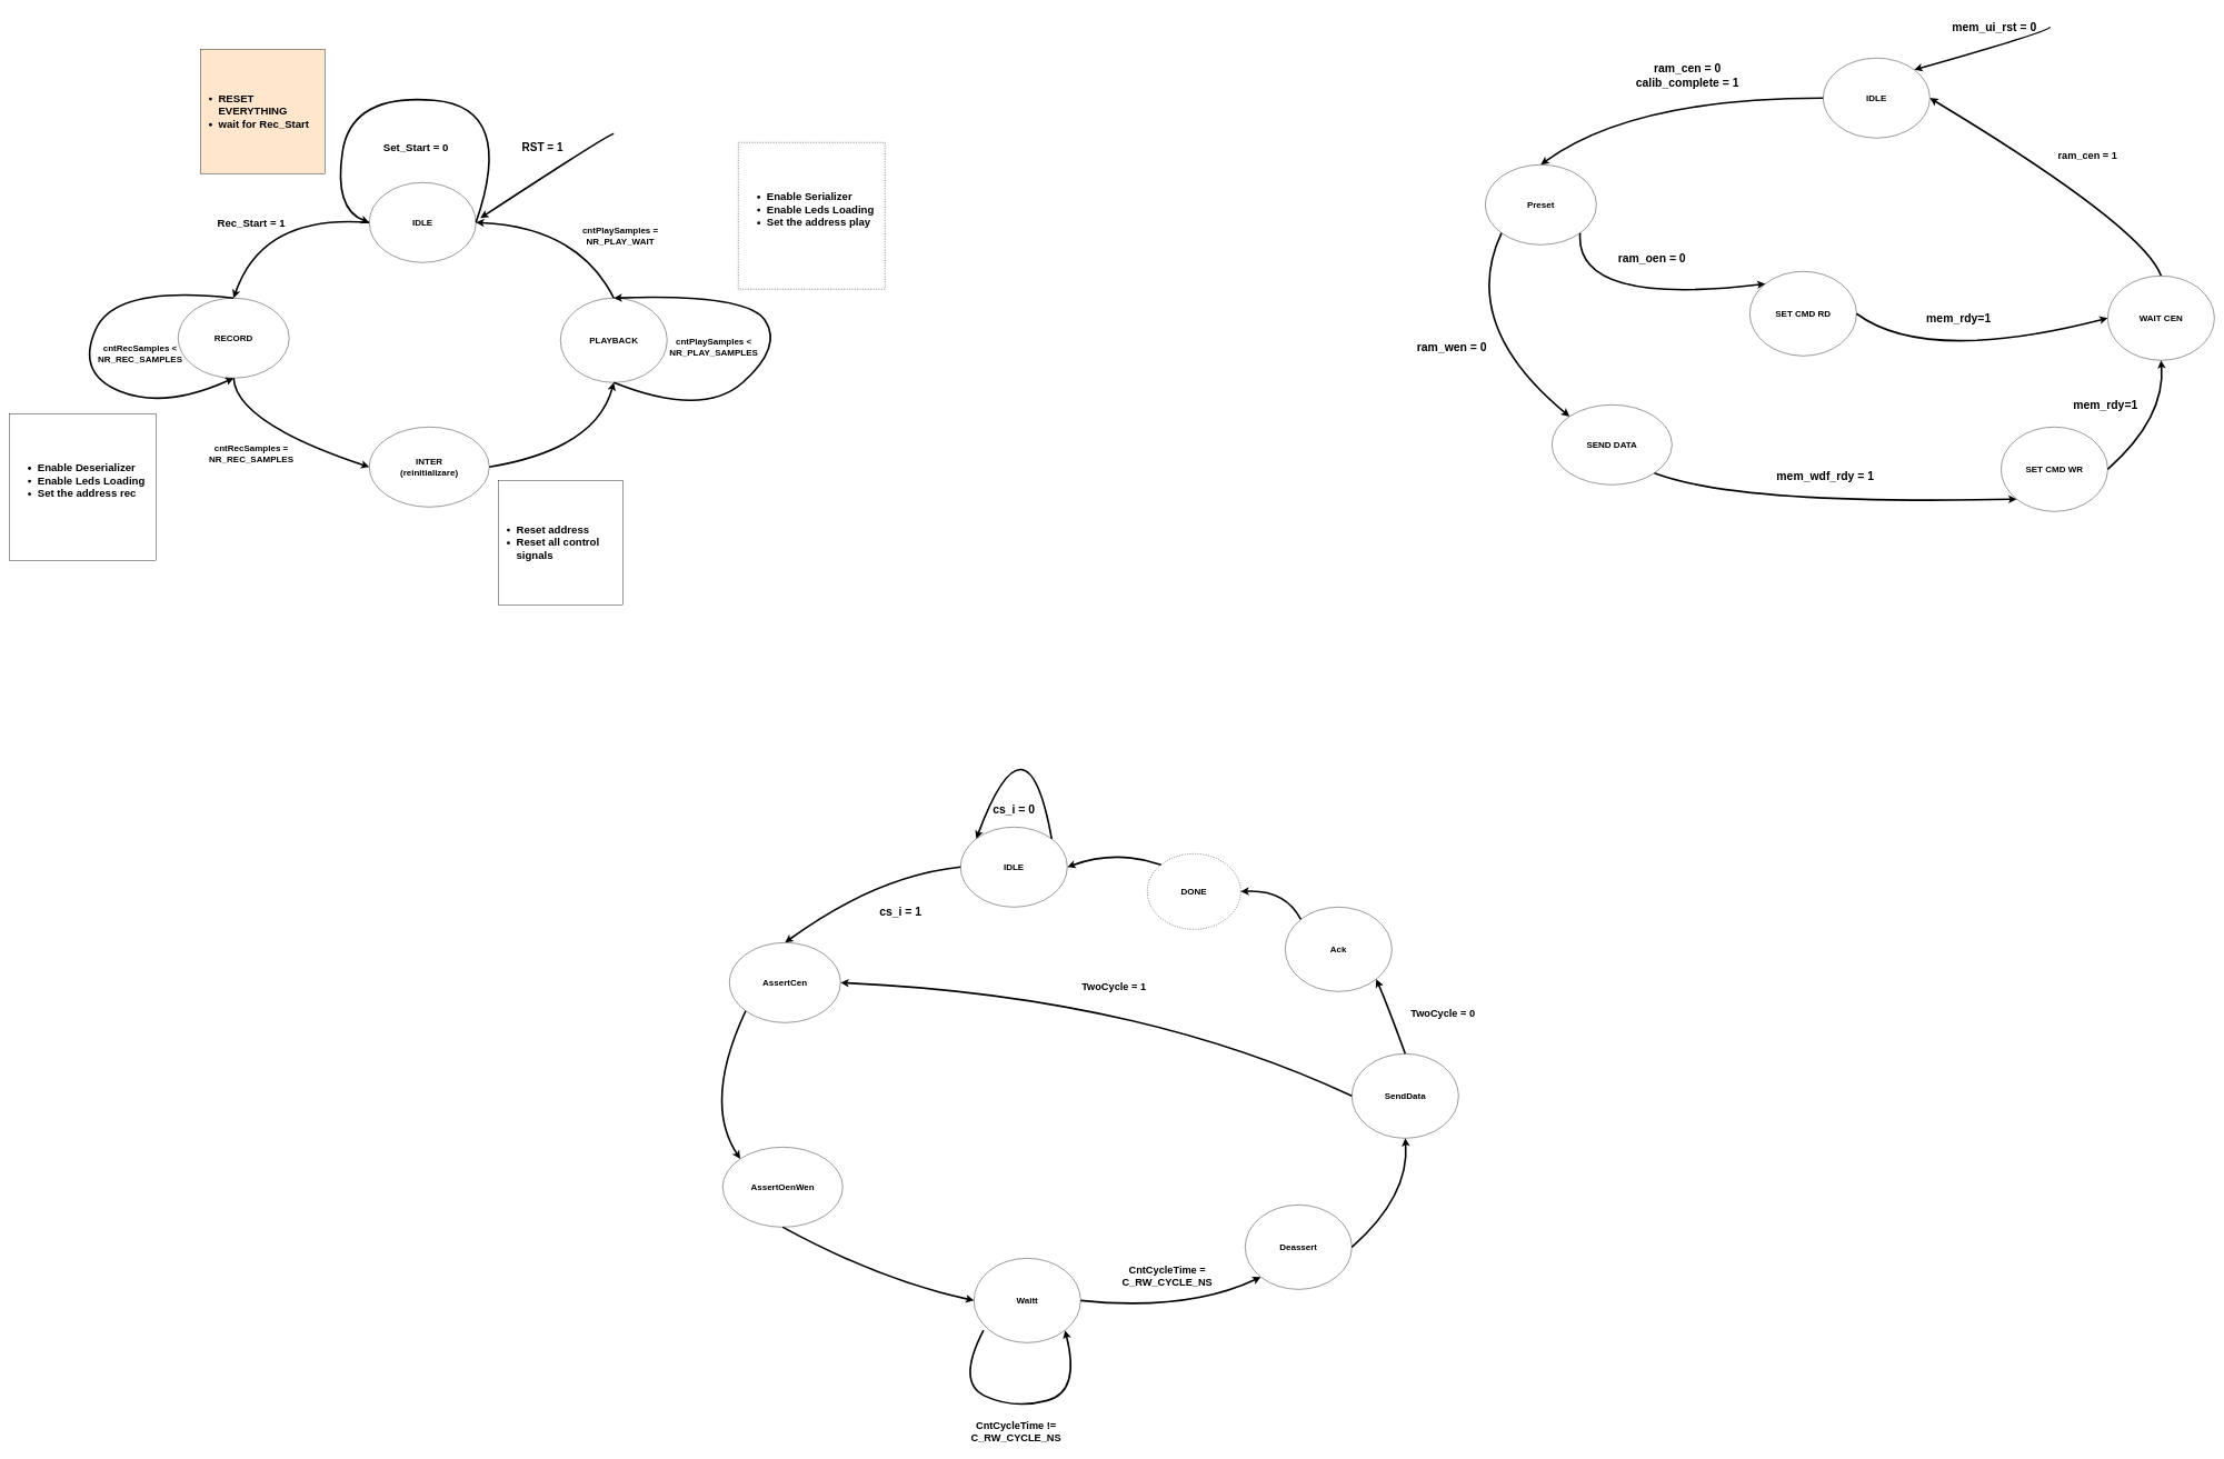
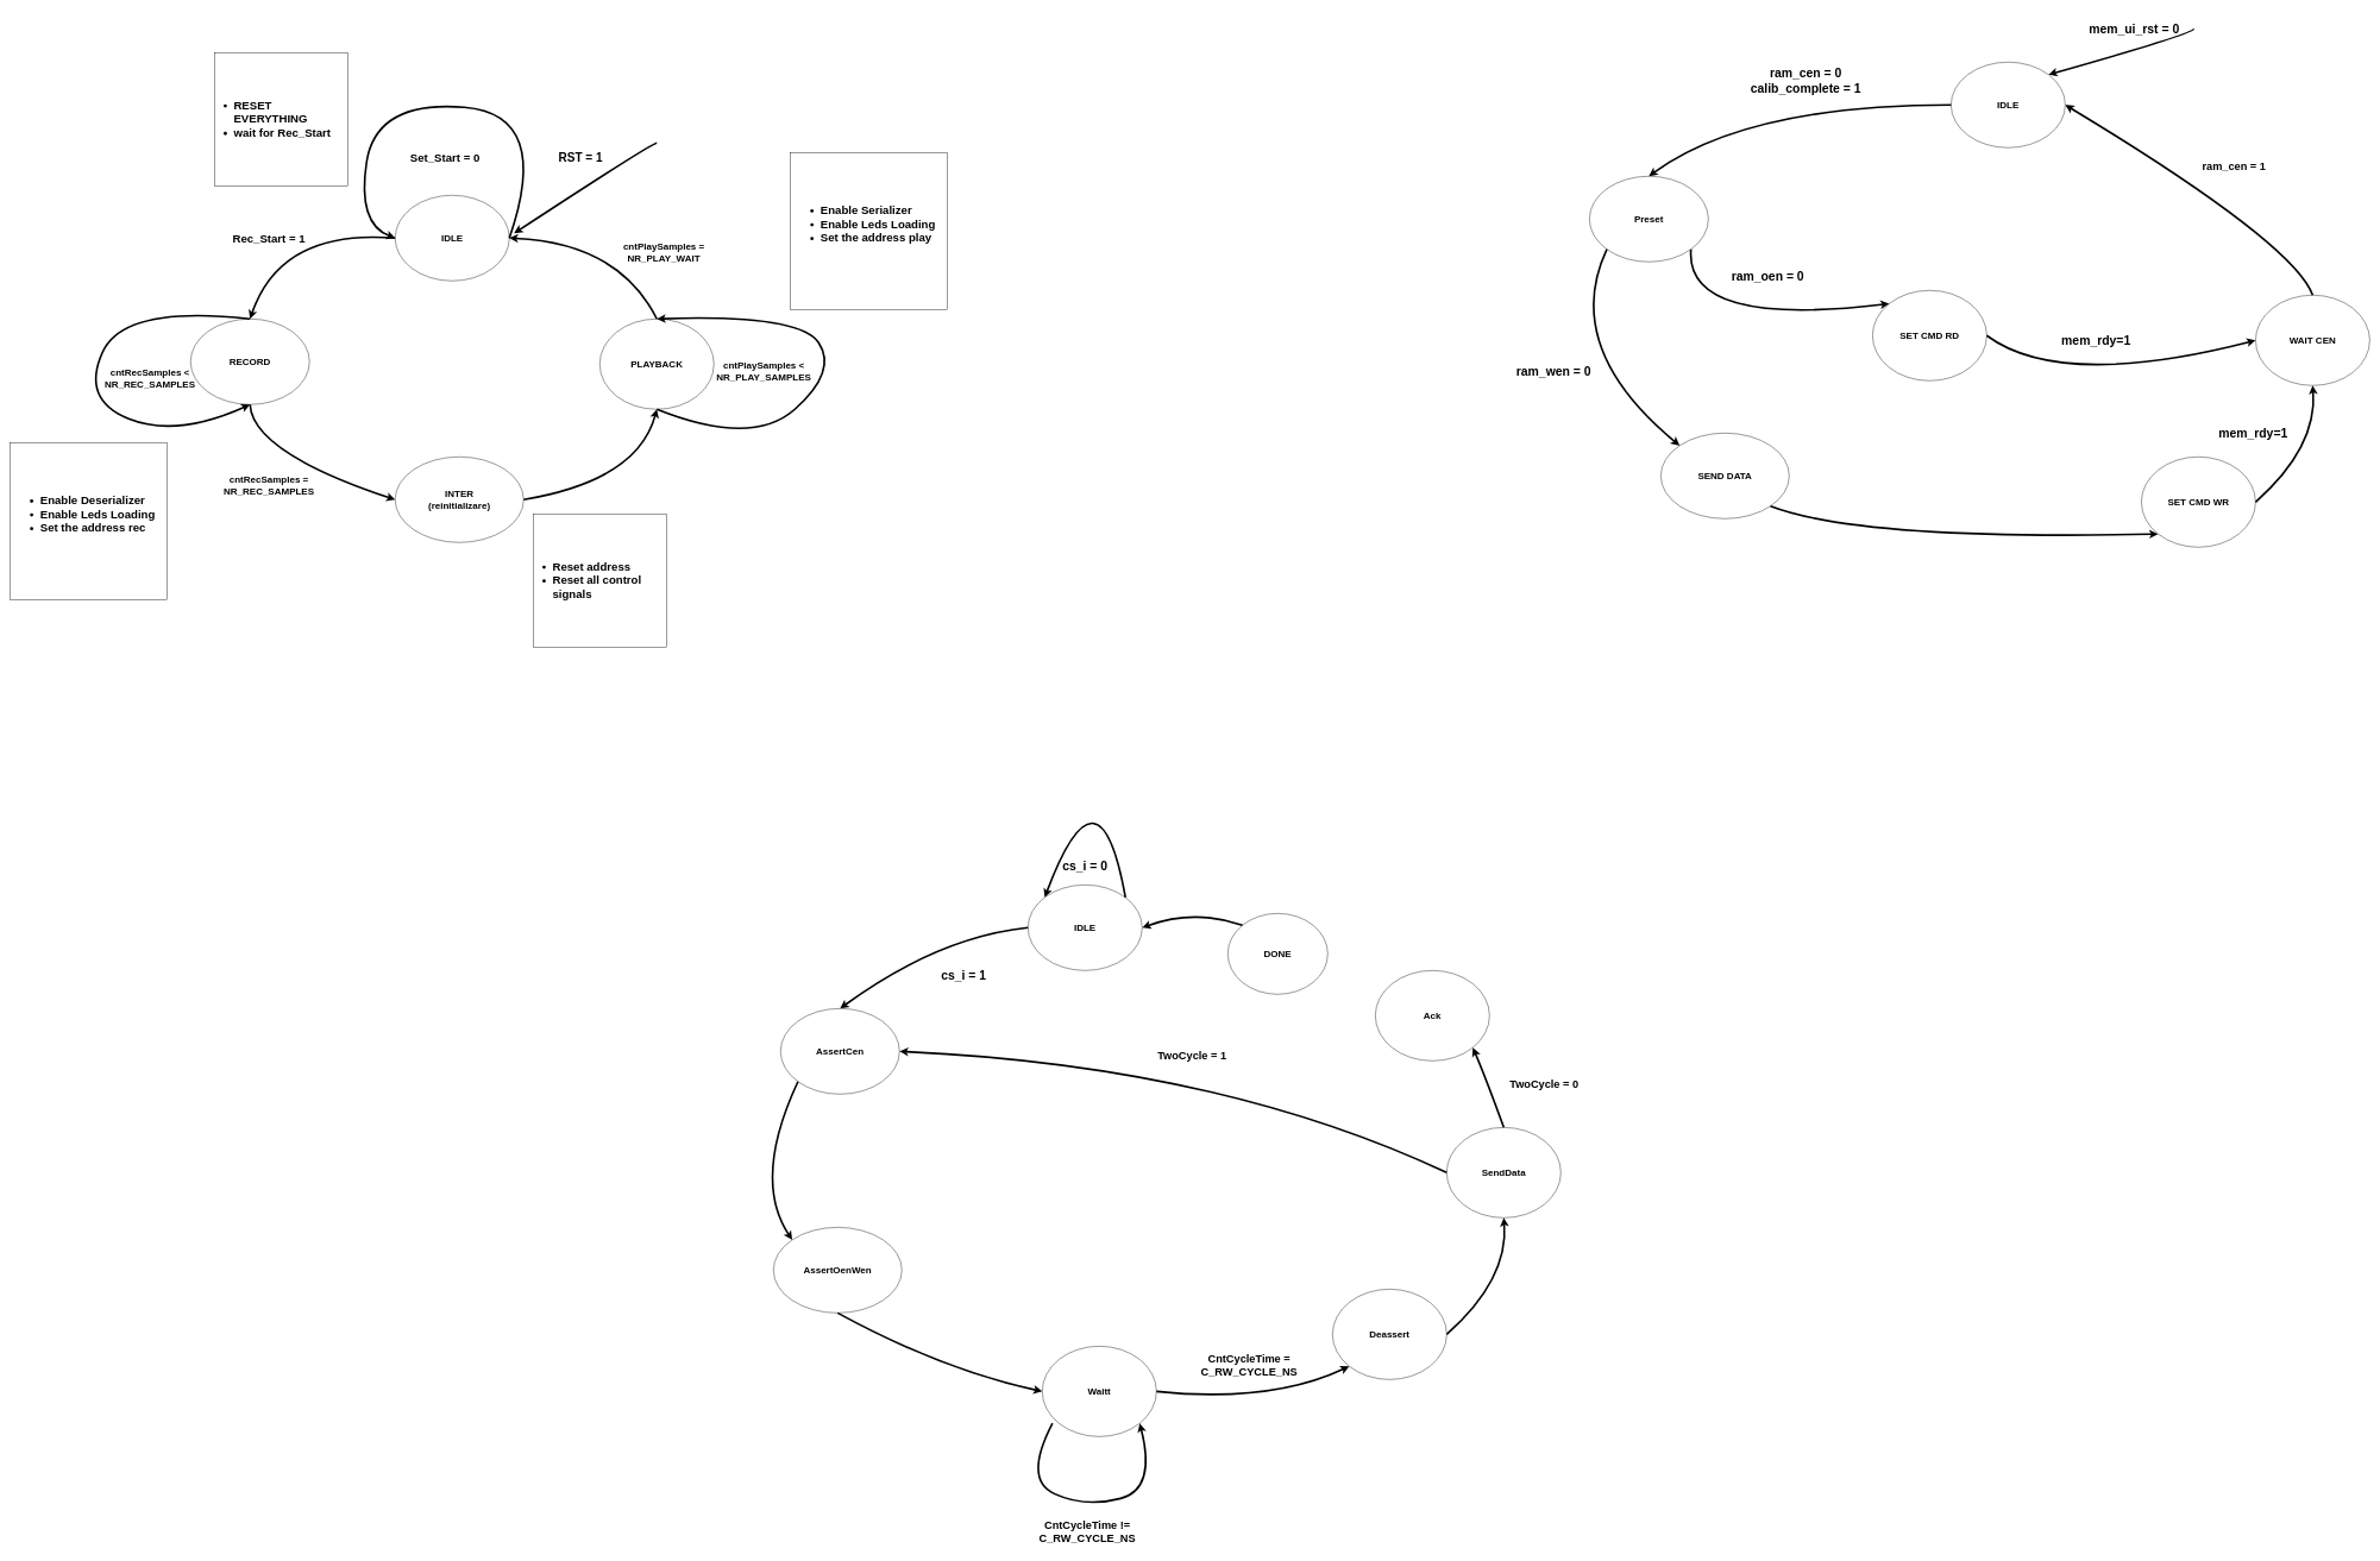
- <mxCell id="24" value="&lt;ul style=&quot;font-size: 24px;&quot;&gt;&lt;li style=&quot;text-align: left;&quot;&gt;&lt;b&gt;RESET EVERYTHING&lt;/b&gt;&lt;/li&gt;&lt;li style=&quot;text-align: left;&quot;&gt;&lt;b&gt;wait for Rec_Start&lt;/b&gt;&lt;/li&gt;&lt;/ul&gt;" style="whiteSpace=wrap;html=1;aspect=fixed;fillColor=#ffe6cc;" parent="1" vertex="1"><mxGeometry x="450" y="110" width="280" height="280" as="geometry" /></mxCell>
+ <mxCell id="24" value="&lt;ul style=&quot;font-size: 24px;&quot;&gt;&lt;li style=&quot;text-align: left;&quot;&gt;&lt;b&gt;RESET EVERYTHING&lt;/b&gt;&lt;/li&gt;&lt;li style=&quot;text-align: left;&quot;&gt;&lt;b&gt;wait for Rec_Start&lt;/b&gt;&lt;/li&gt;&lt;/ul&gt;" style="whiteSpace=wrap;html=1;aspect=fixed;" parent="1" vertex="1"><mxGeometry x="450" y="110" width="280" height="280" as="geometry" /></mxCell>
- <mxCell id="15" value="&lt;ul style=&quot;font-size: 24px;&quot;&gt;&lt;li style=&quot;text-align: left;&quot;&gt;&lt;font style=&quot;font-size: 24px;&quot;&gt;&lt;font style=&quot;font-size: 24px;&quot;&gt;&lt;b style=&quot;&quot;&gt;Enable Serializer&lt;/b&gt;&lt;/font&gt;&lt;b style=&quot;background-color: initial;&quot;&gt;&amp;nbsp;&lt;/b&gt;&lt;/font&gt;&lt;/li&gt;&lt;li style=&quot;text-align: left;&quot;&gt;&lt;b&gt;Enable Leds Loading&lt;/b&gt;&lt;/li&gt;&lt;li style=&quot;text-align: left;&quot;&gt;&lt;b&gt;Set the address play&lt;/b&gt;&lt;/li&gt;&lt;/ul&gt;&lt;font style=&quot;&quot;&gt;&lt;div style=&quot;text-align: left; font-size: 24px;&quot;&gt;&lt;b&gt;&lt;br&gt;&lt;/b&gt;&lt;/div&gt;&lt;/font&gt;" style="whiteSpace=wrap;html=1;aspect=fixed;dashed=1;" parent="1" vertex="1"><mxGeometry x="1660" y="320" width="330" height="330" as="geometry" /></mxCell>
+ <mxCell id="15" value="&lt;ul style=&quot;font-size: 24px;&quot;&gt;&lt;li style=&quot;text-align: left;&quot;&gt;&lt;font style=&quot;font-size: 24px;&quot;&gt;&lt;font style=&quot;font-size: 24px;&quot;&gt;&lt;b style=&quot;&quot;&gt;Enable Serializer&lt;/b&gt;&lt;/font&gt;&lt;b style=&quot;background-color: initial;&quot;&gt;&amp;nbsp;&lt;/b&gt;&lt;/font&gt;&lt;/li&gt;&lt;li style=&quot;text-align: left;&quot;&gt;&lt;b&gt;Enable Leds Loading&lt;/b&gt;&lt;/li&gt;&lt;li style=&quot;text-align: left;&quot;&gt;&lt;b&gt;Set the address play&lt;/b&gt;&lt;/li&gt;&lt;/ul&gt;&lt;font style=&quot;&quot;&gt;&lt;div style=&quot;text-align: left; font-size: 24px;&quot;&gt;&lt;b&gt;&lt;br&gt;&lt;/b&gt;&lt;/div&gt;&lt;/font&gt;" style="whiteSpace=wrap;html=1;aspect=fixed;" parent="1" vertex="1"><mxGeometry x="1660" y="320" width="330" height="330" as="geometry" /></mxCell>
- <mxCell id="43" value="&lt;font style=&quot;font-size: 26px;&quot;&gt;mem_wdf_rdy = 1&lt;br&gt;&lt;/font&gt;" style="text;html=1;strokeColor=none;fillColor=none;align=center;verticalAlign=middle;whiteSpace=wrap;rounded=0;fontStyle=1" vertex="1" parent="1"><mxGeometry x="3970" y="1030" width="270" height="80" as="geometry" /></mxCell>
- <mxCell id="69" value="&lt;font style=&quot;font-size: 20px;&quot;&gt;DONE&lt;/font&gt;" style="ellipse;whiteSpace=wrap;html=1;fontStyle=1;dashed=1;" vertex="1" parent="1"><mxGeometry x="2580" y="1920" width="210" height="170" as="geometry" /></mxCell>
+ <mxCell id="69" value="&lt;font style=&quot;font-size: 20px;&quot;&gt;DONE&lt;/font&gt;" style="ellipse;whiteSpace=wrap;html=1;fontStyle=1" vertex="1" parent="1"><mxGeometry x="2580" y="1920" width="210" height="170" as="geometry" /></mxCell>
- <mxCell id="70" value="" style="endArrow=classic;html=1;exitX=0;exitY=0;exitDx=0;exitDy=0;curved=1;strokeWidth=4;entryX=1;entryY=0.5;entryDx=0;entryDy=0;fontStyle=1" edge="1" parent="1" source="57" target="69"><mxGeometry width="50" height="50" relative="1" as="geometry"><mxPoint x="2865" y="2178" as="sourcePoint" /><mxPoint x="2800" y="2010" as="targetPoint" /><Array as="points"><mxPoint x="2890" y="2000" /></Array></mxGeometry></mxCell>
